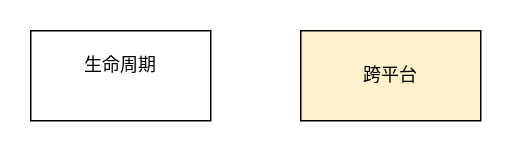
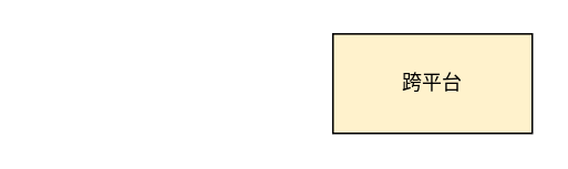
- <mxCell id="2" value="生命周期&lt;div&gt;&lt;br&gt;&lt;/div&gt;" style="rounded=0;whiteSpace=wrap;html=1;" vertex="1" parent="1"><mxGeometry x="20" y="20" width="120" height="60" as="geometry" /></mxCell>
